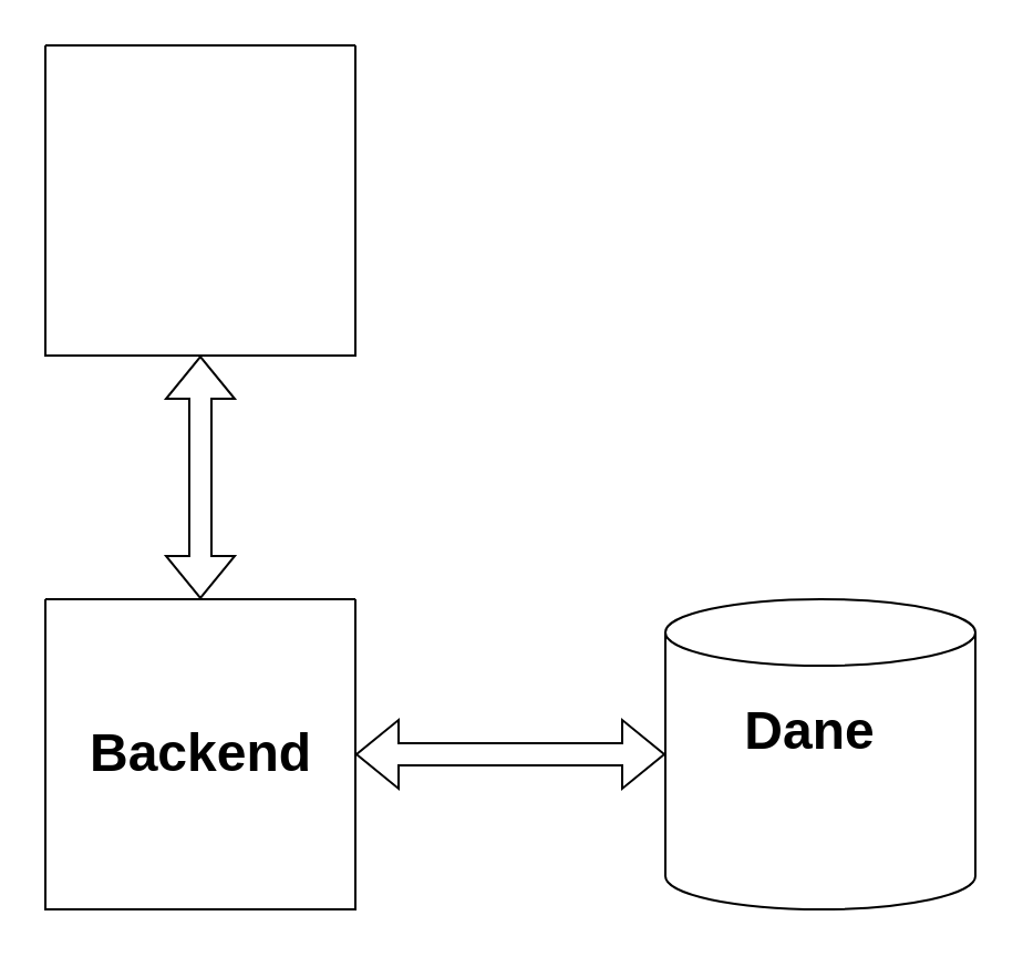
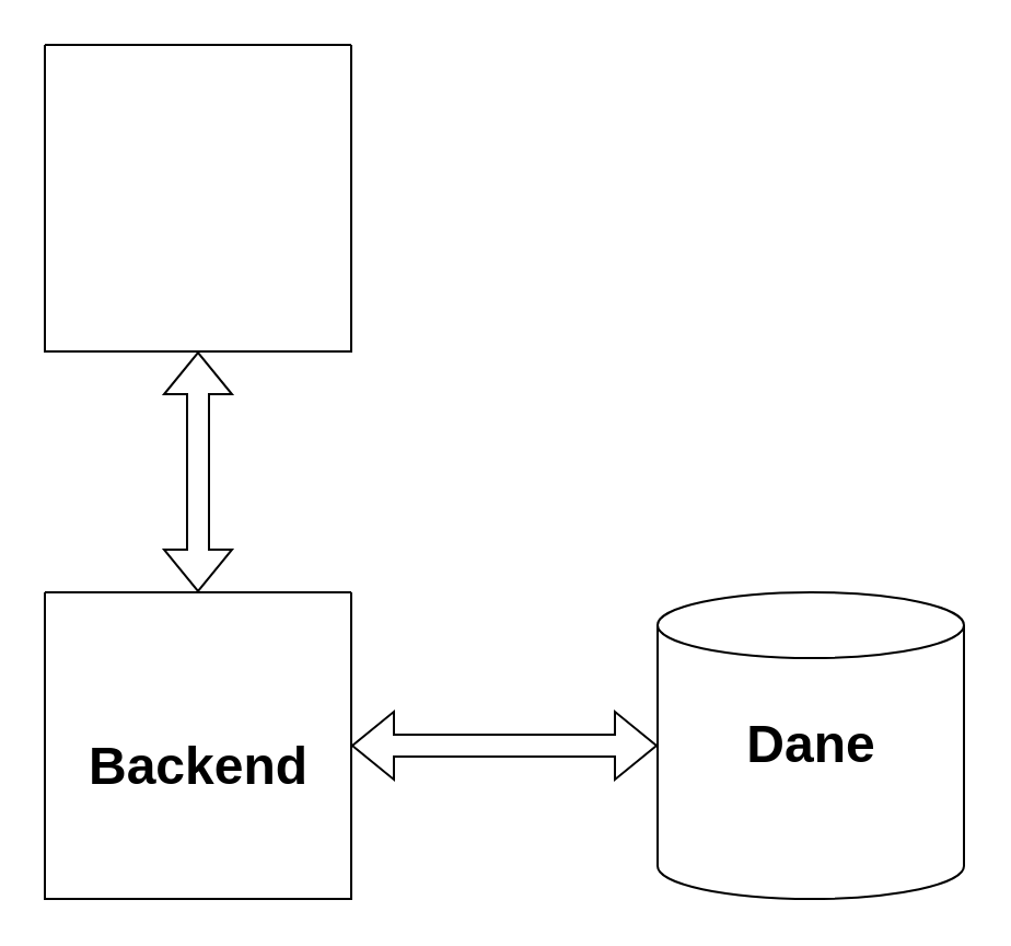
- <mxCell id="8" value="Dane" style="text;strokeColor=none;fillColor=none;html=1;fontSize=24;fontStyle=1;verticalAlign=middle;align=center;" parent="1" vertex="1"><mxGeometry x="315" y="310" width="100" height="40" as="geometry" /></mxCell>
+ <mxCell id="8" value="Dane" style="text;strokeColor=none;fillColor=none;html=1;fontSize=24;fontStyle=1;verticalAlign=middle;align=center;" parent="1" vertex="1"><mxGeometry x="320" y="320" width="100" height="40" as="geometry" /></mxCell>
- <mxCell id="5" value="Backend" style="text;strokeColor=none;fillColor=none;html=1;fontSize=24;fontStyle=1;verticalAlign=middle;align=center;" parent="4" vertex="1"><mxGeometry x="20" y="50" width="100" height="40" as="geometry" /></mxCell>
+ <mxCell id="5" value="Backend" style="text;strokeColor=none;fillColor=none;html=1;fontSize=24;fontStyle=1;verticalAlign=middle;align=center;" parent="4" vertex="1"><mxGeometry x="20" y="60" width="100" height="40" as="geometry" /></mxCell>
